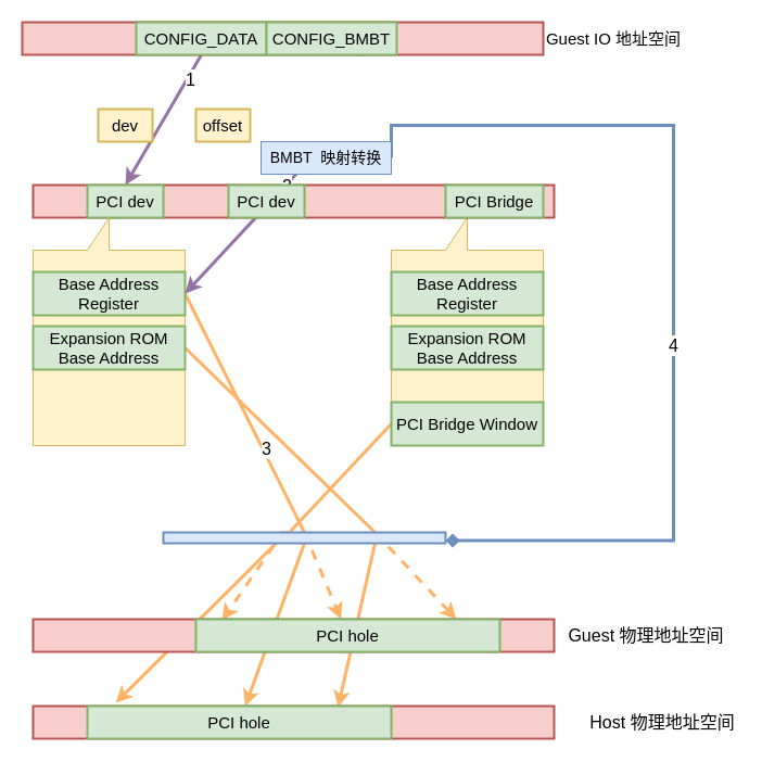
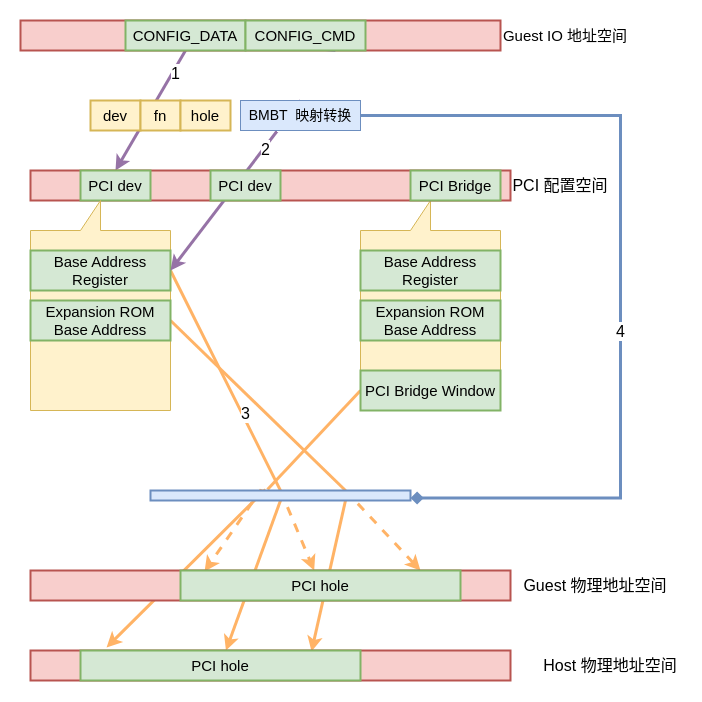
- <mxCell id="10" value="CONFIG_BMBT" style="rounded=0;whiteSpace=wrap;html=1;fillColor=#d5e8d4;strokeColor=#82b366;fontSize=15;strokeWidth=2;glass=0;sketch=0;shadow=0;" parent="1" vertex="1"><mxGeometry x="245" y="20" width="120" height="30" as="geometry" /></mxCell>
+ <mxCell id="10" value="CONFIG_CMD" style="rounded=0;whiteSpace=wrap;html=1;fillColor=#d5e8d4;strokeColor=#82b366;fontSize=15;strokeWidth=2;glass=0;sketch=0;shadow=0;" parent="1" vertex="1"><mxGeometry x="245" y="20" width="120" height="30" as="geometry" /></mxCell>
+ <mxCell id="14" value="fn" style="rounded=0;whiteSpace=wrap;html=1;fillColor=#fff2cc;strokeColor=#d6b656;fontSize=15;strokeWidth=2;glass=0;sketch=0;shadow=0;" parent="1" vertex="1"><mxGeometry x="140" y="100" width="40" height="30" as="geometry" /></mxCell>
- <mxCell id="15" value="offset" style="rounded=0;whiteSpace=wrap;html=1;fillColor=#fff2cc;strokeColor=#d6b656;fontSize=15;strokeWidth=2;glass=0;sketch=0;shadow=0;" parent="1" vertex="1"><mxGeometry x="180" y="100" width="50" height="30" as="geometry" /></mxCell>
+ <mxCell id="15" value="hole" style="rounded=0;whiteSpace=wrap;html=1;fillColor=#fff2cc;strokeColor=#d6b656;fontSize=15;strokeWidth=2;glass=0;sketch=0;shadow=0;" parent="1" vertex="1"><mxGeometry x="180" y="100" width="50" height="30" as="geometry" /></mxCell>
- <mxCell id="39" value="BMBT&amp;nbsp; 映射转换" style="text;html=1;strokeColor=#6c8ebf;fillColor=#dae8fc;align=center;verticalAlign=middle;whiteSpace=wrap;rounded=0;shadow=0;fontSize=14;" parent="1" vertex="1"><mxGeometry x="240" y="130" width="120" height="30" as="geometry" /></mxCell>
+ <mxCell id="39" value="BMBT&amp;nbsp; 映射转换" style="text;html=1;strokeColor=#6c8ebf;fillColor=#dae8fc;align=center;verticalAlign=middle;whiteSpace=wrap;rounded=0;shadow=0;fontSize=14;" parent="1" vertex="1"><mxGeometry x="240" y="100" width="120" height="30" as="geometry" /></mxCell>
+ <mxCell id="16" value="PCI 配置空间" style="text;html=1;strokeColor=none;fillColor=none;align=center;verticalAlign=middle;whiteSpace=wrap;rounded=0;shadow=0;fontSize=16;" parent="1" vertex="1"><mxGeometry x="510" y="170" width="100" height="30" as="geometry" /></mxCell>
